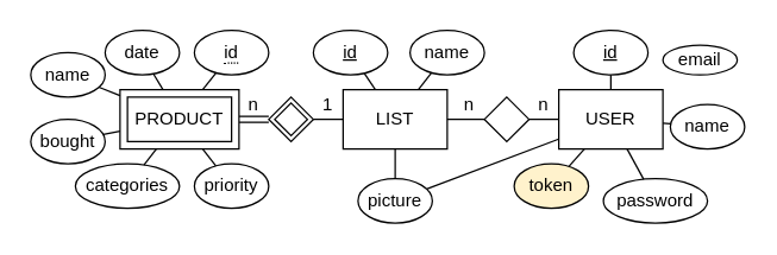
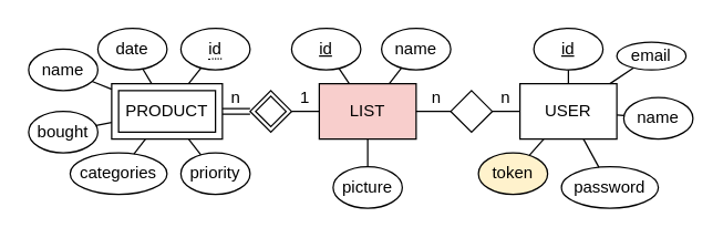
- <mxCell id="3" value="LIST" style="rounded=0;whiteSpace=wrap;html=1;" parent="1" vertex="1"><mxGeometry x="230" y="60" width="70" height="40" as="geometry" /></mxCell>
+ <mxCell id="3" value="LIST" style="rounded=0;whiteSpace=wrap;html=1;fillColor=#f8cecc;" parent="1" vertex="1"><mxGeometry x="230" y="60" width="70" height="40" as="geometry" /></mxCell>
- <mxCell id="10" value="" style="endArrow=none;html=1;rounded=0;" parent="1" source="2" target="39" edge="1"><mxGeometry width="50" height="50" relative="1" as="geometry"><mxPoint x="422.352" y="70" as="sourcePoint" /><mxPoint x="428.235" y="19.963" as="targetPoint" /></mxGeometry></mxCell>
+ <mxCell id="10" value="" style="endArrow=none;html=1;rounded=0;" parent="1" source="2" target="6" edge="1"><mxGeometry width="50" height="50" relative="1" as="geometry"><mxPoint x="422.352" y="70" as="sourcePoint" /><mxPoint x="428.235" y="19.963" as="targetPoint" /></mxGeometry></mxCell>
